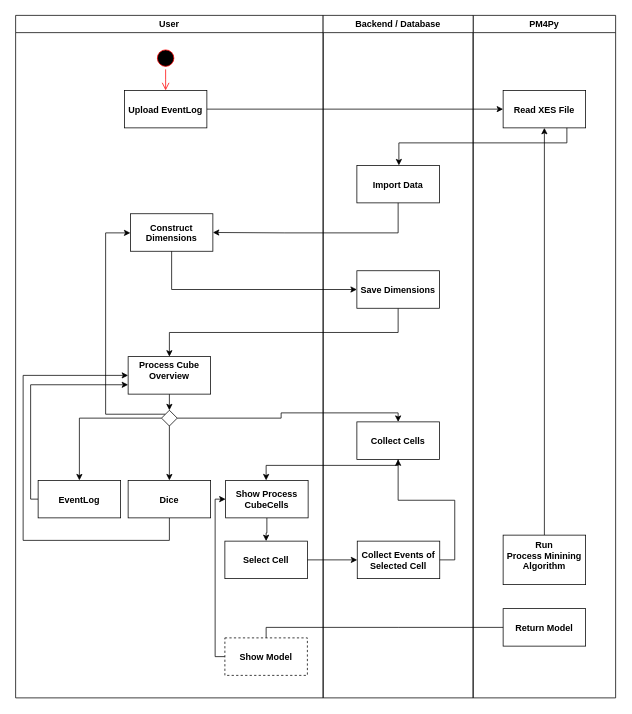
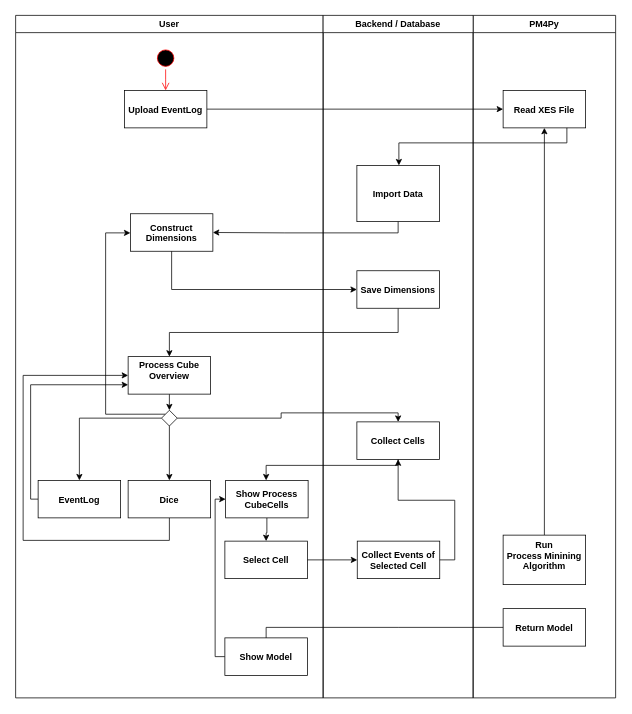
- <mxCell id="32" value="Import Data" style="fontStyle=1" vertex="1" parent="31"><mxGeometry x="45" y="200" width="110" height="50" as="geometry" /></mxCell>
+ <mxCell id="32" value="Import Data" style="fontStyle=1" vertex="1" parent="31"><mxGeometry x="45" y="200" width="110" height="75" as="geometry" /></mxCell>
- <mxCell id="17" value="Show Model" style="fontStyle=1;dashed=1;" vertex="1" parent="2"><mxGeometry x="279" y="830" width="110" height="50" as="geometry" /></mxCell>
+ <mxCell id="17" value="Show Model" style="fontStyle=1" vertex="1" parent="2"><mxGeometry x="279" y="830" width="110" height="50" as="geometry" /></mxCell>
